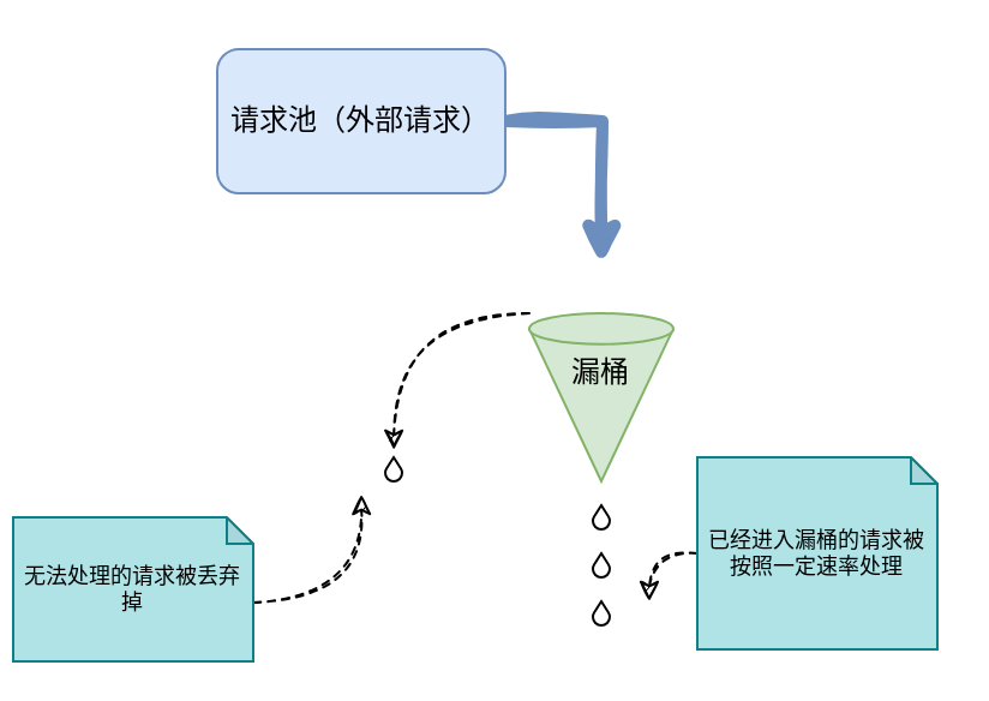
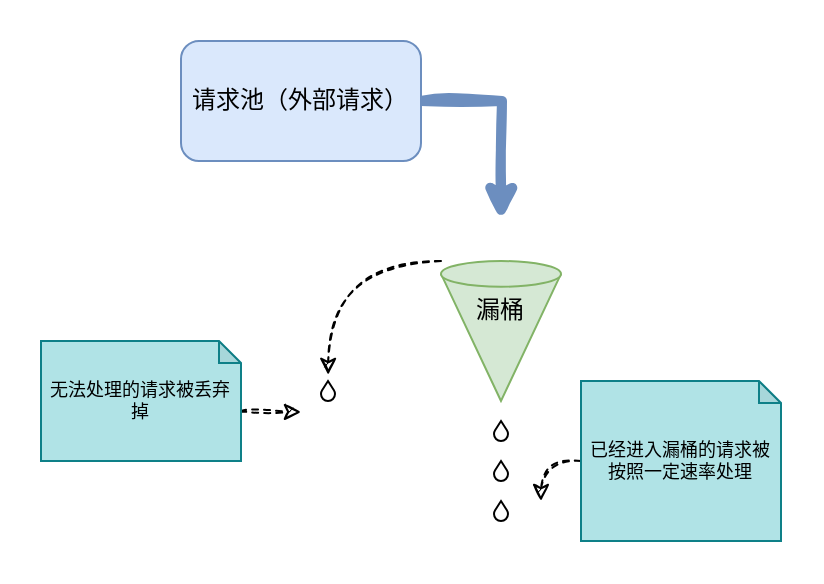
- <mxCell id="14" value="无法处理的请求被丢弃掉" style="shape=note;whiteSpace=wrap;html=1;backgroundOutline=1;darkOpacity=0.05;rounded=0;shadow=0;glass=0;sketch=0;fontSize=9;strokeWidth=1;fillColor=#b0e3e6;strokeColor=#0e8088;size=11;" vertex="1" parent="1"><mxGeometry x="5" y="215" width="100" height="60" as="geometry" /></mxCell>
+ <mxCell id="14" value="无法处理的请求被丢弃掉" style="shape=note;whiteSpace=wrap;html=1;backgroundOutline=1;darkOpacity=0.05;rounded=0;shadow=0;glass=0;sketch=0;fontSize=9;strokeWidth=1;fillColor=#b0e3e6;strokeColor=#0e8088;size=11;" vertex="1" parent="1"><mxGeometry x="20" y="170" width="100" height="60" as="geometry" /></mxCell>
